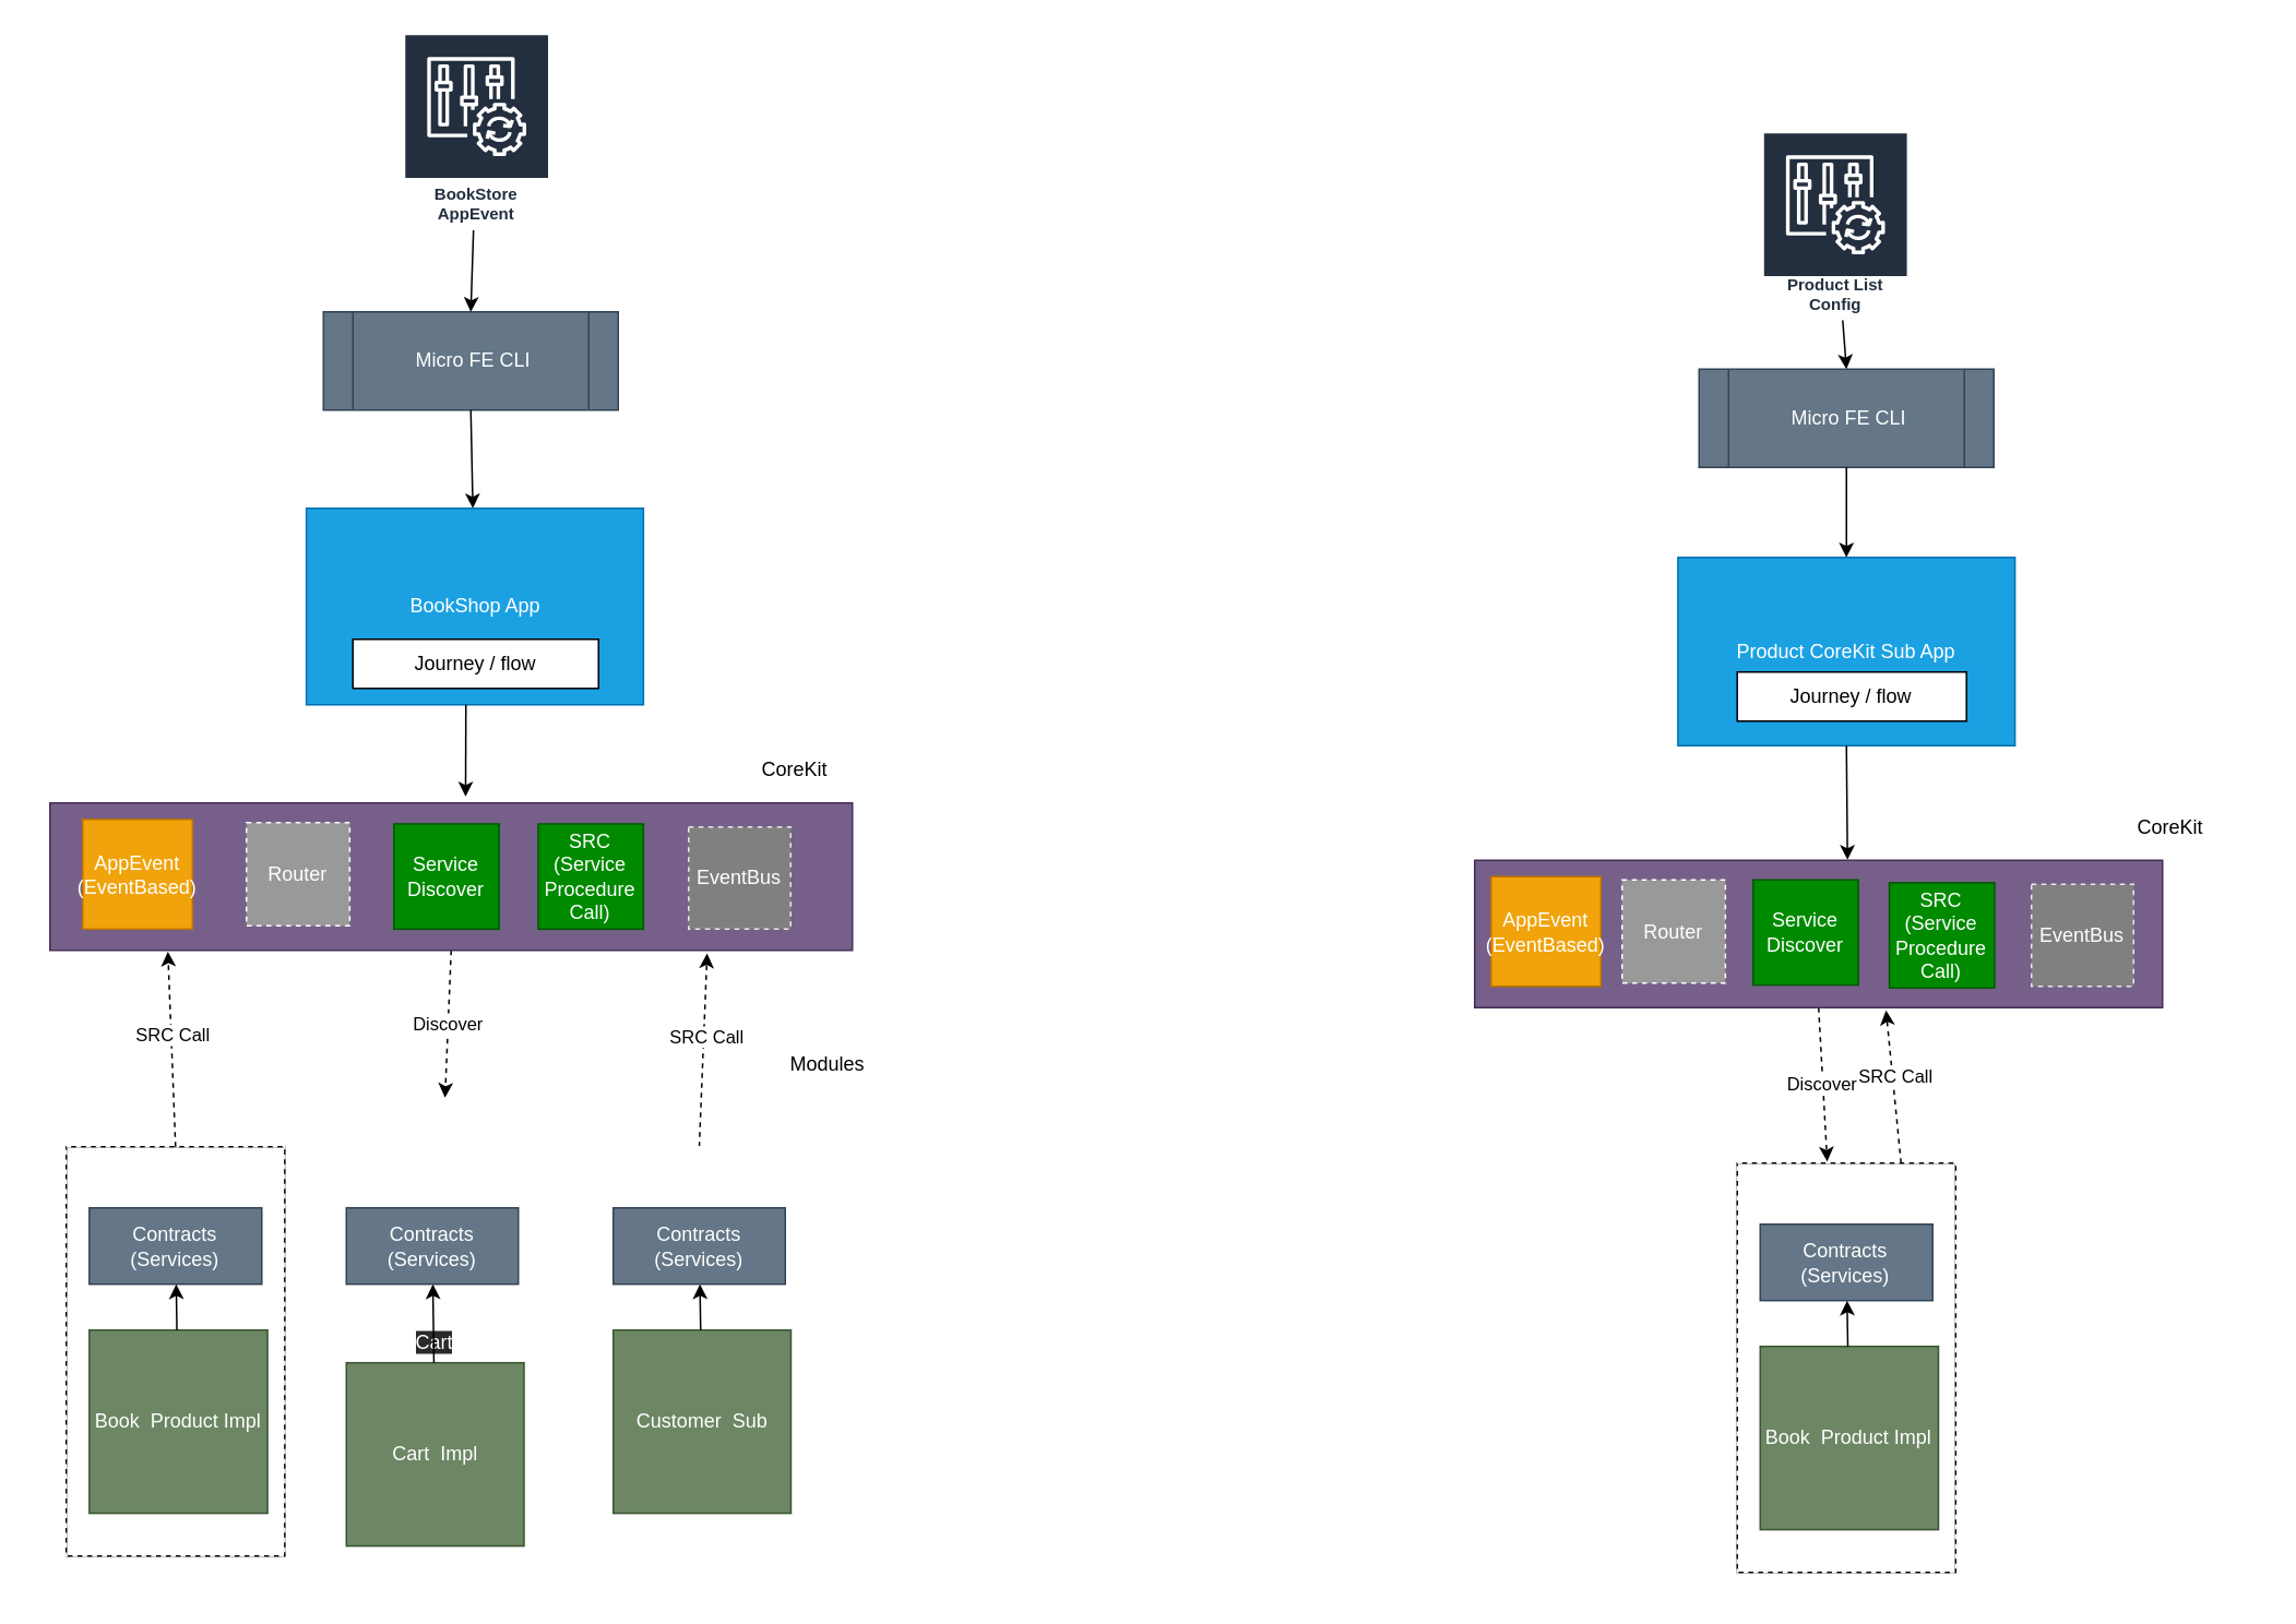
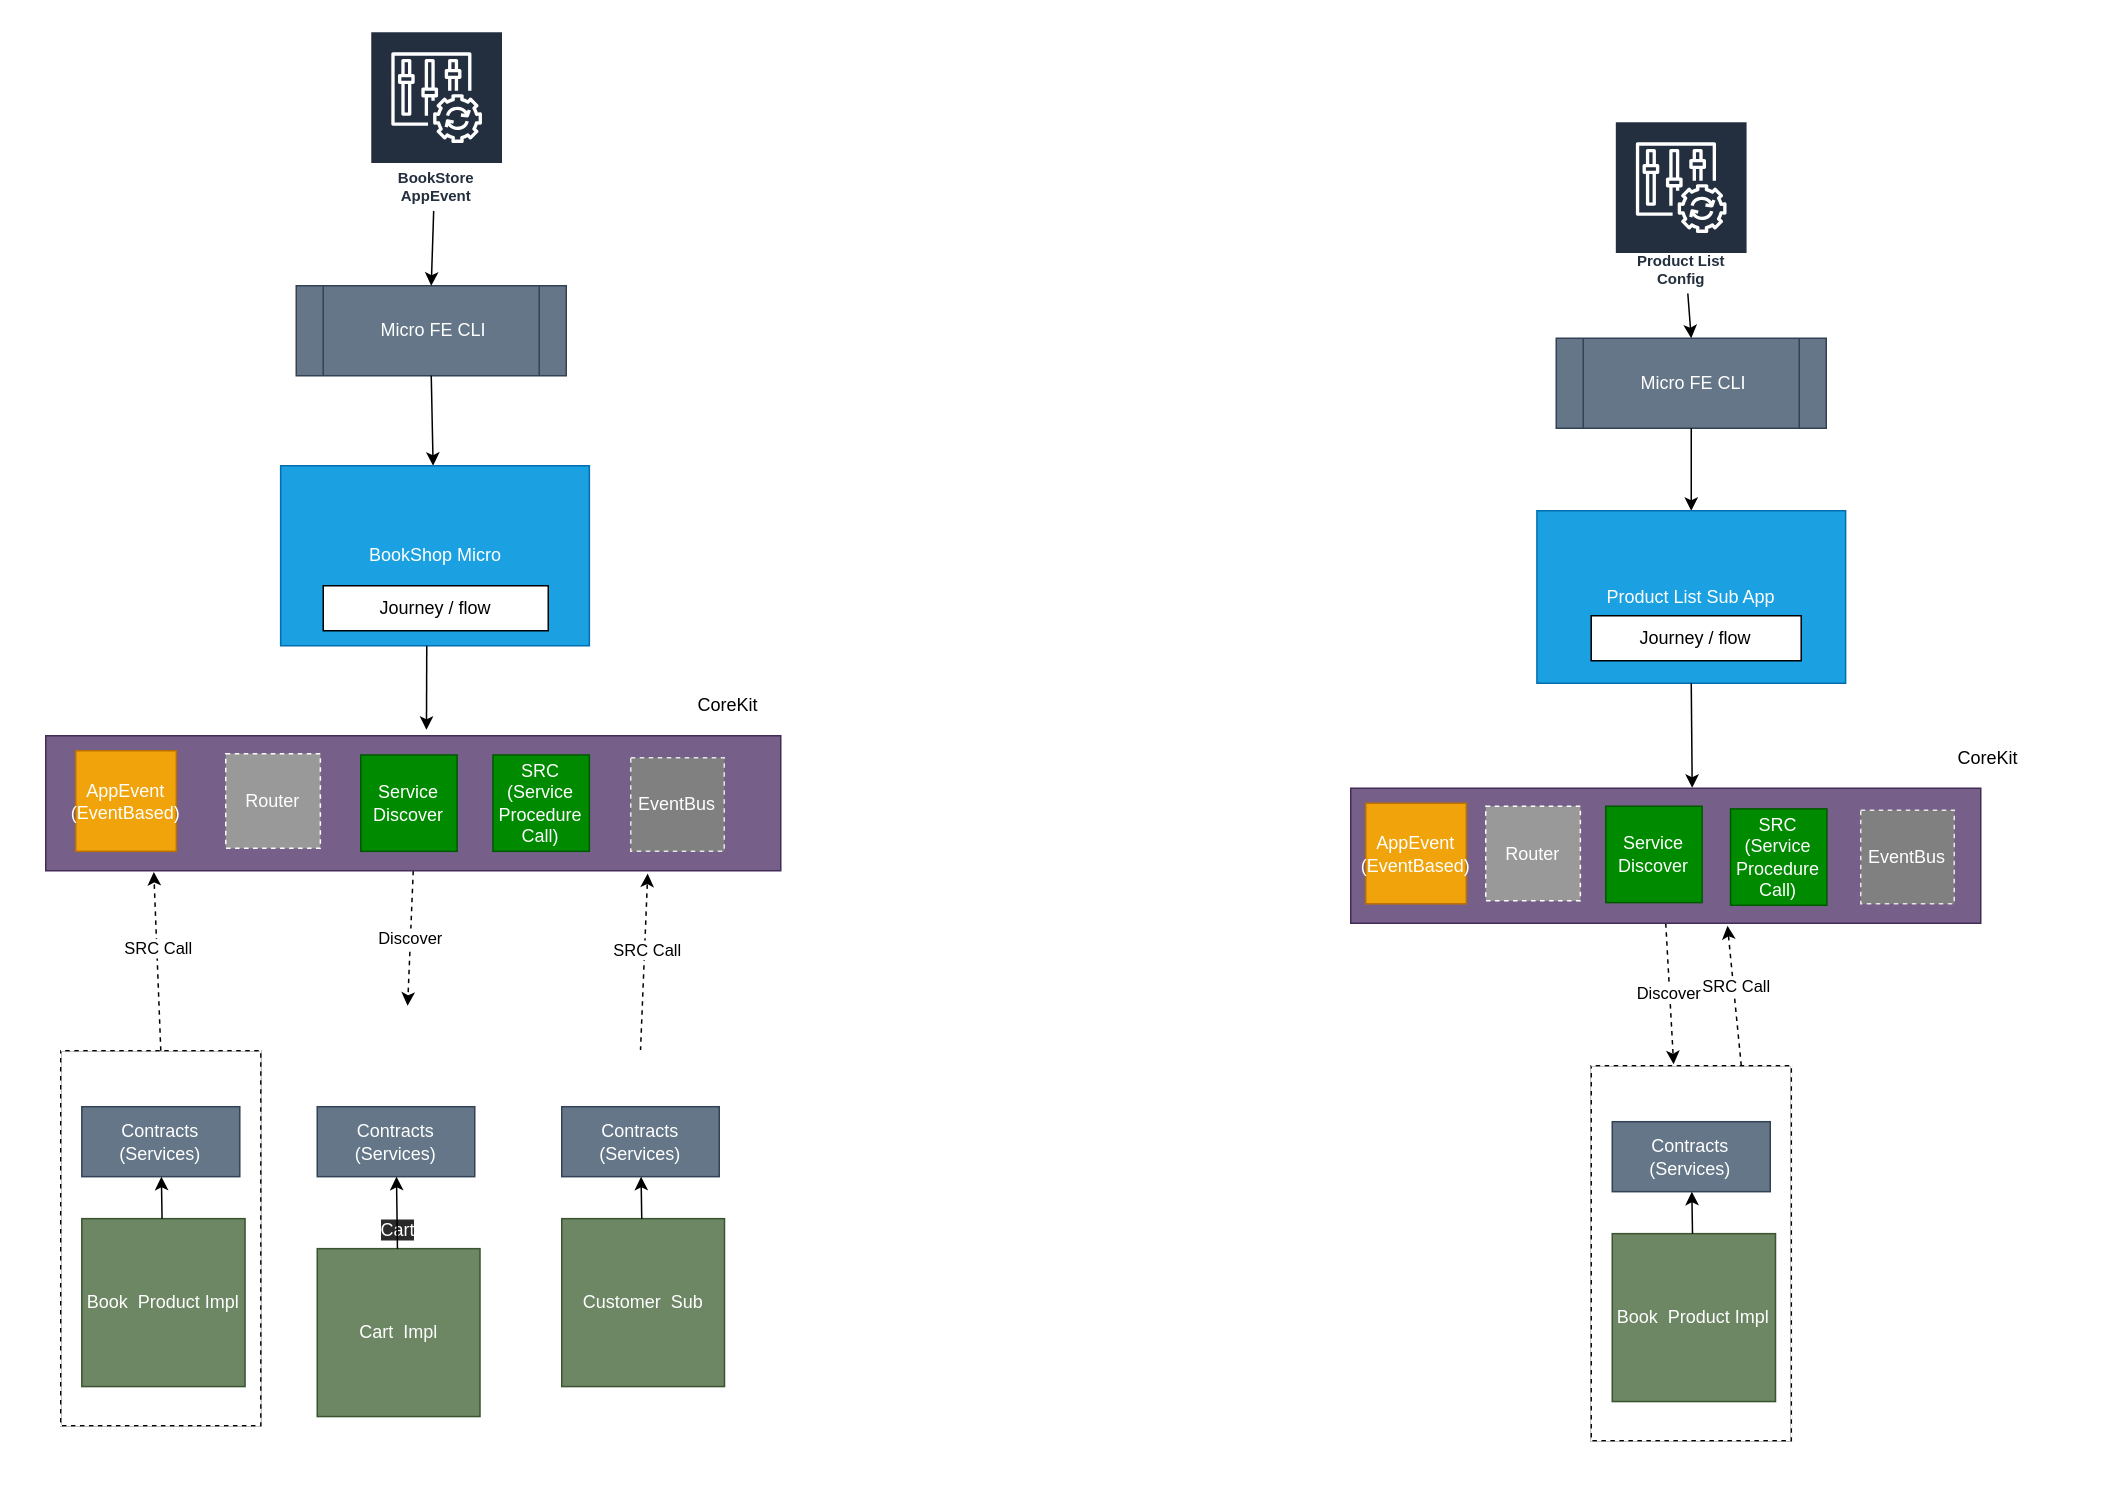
- <mxCell id="24" value="BookShop App" style="rounded=0;whiteSpace=wrap;html=1;fillColor=#1ba1e2;fontColor=#ffffff;strokeColor=#006EAF;" parent="1" vertex="1"><mxGeometry x="186.6" y="310" width="205.81" height="120" as="geometry" /></mxCell>
+ <mxCell id="24" value="BookShop Micro" style="rounded=0;whiteSpace=wrap;html=1;fillColor=#1ba1e2;fontColor=#ffffff;strokeColor=#006EAF;" parent="1" vertex="1"><mxGeometry x="186.6" y="310" width="205.81" height="120" as="geometry" /></mxCell>
- <mxCell id="44" value="Product CoreKit Sub App" style="rounded=0;whiteSpace=wrap;html=1;fillColor=#1ba1e2;fontColor=#ffffff;strokeColor=#006EAF;" parent="1" vertex="1"><mxGeometry x="1024.1" y="340" width="205.81" height="115" as="geometry" /></mxCell>
+ <mxCell id="44" value="Product List Sub App" style="rounded=0;whiteSpace=wrap;html=1;fillColor=#1ba1e2;fontColor=#ffffff;strokeColor=#006EAF;" parent="1" vertex="1"><mxGeometry x="1024.1" y="340" width="205.81" height="115" as="geometry" /></mxCell>
- <mxCell id="23" value="Modules" style="text;html=1;strokeColor=none;fillColor=none;align=center;verticalAlign=middle;whiteSpace=wrap;rounded=0;" parent="1" vertex="1"><mxGeometry x="450" y="640" width="110" height="20" as="geometry" /></mxCell>
